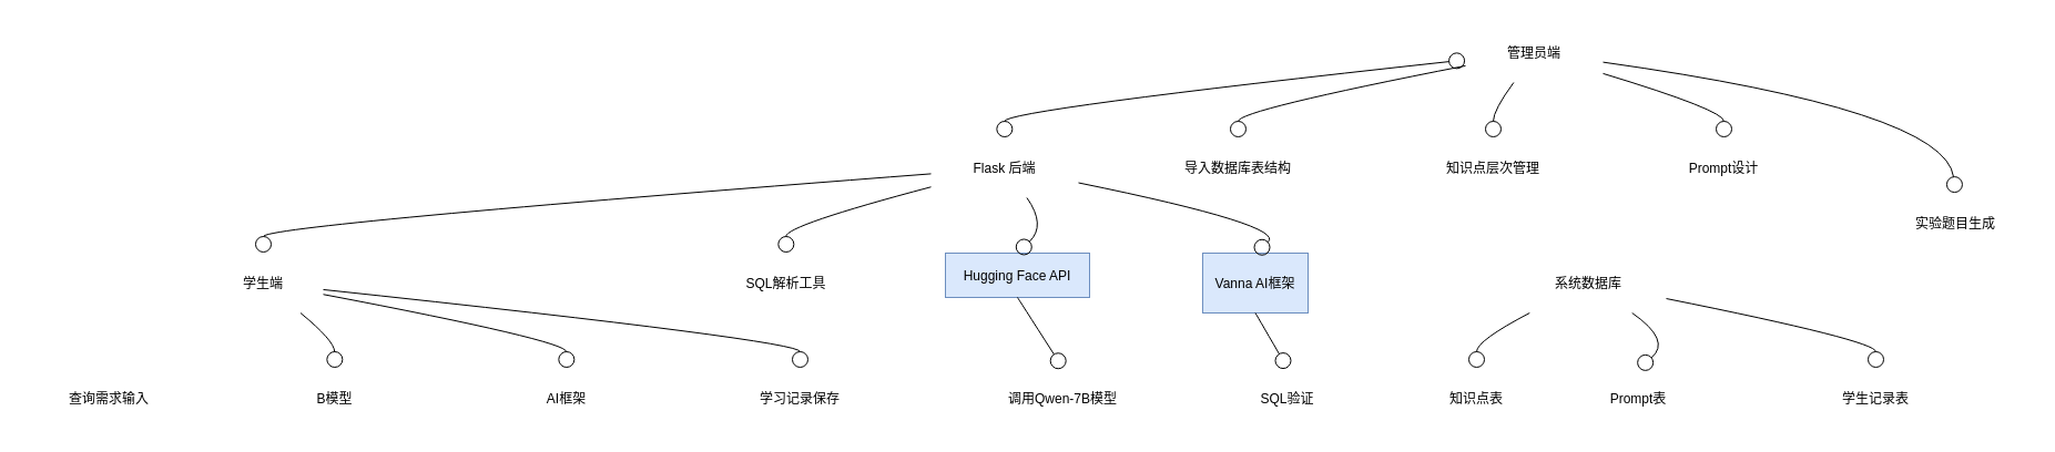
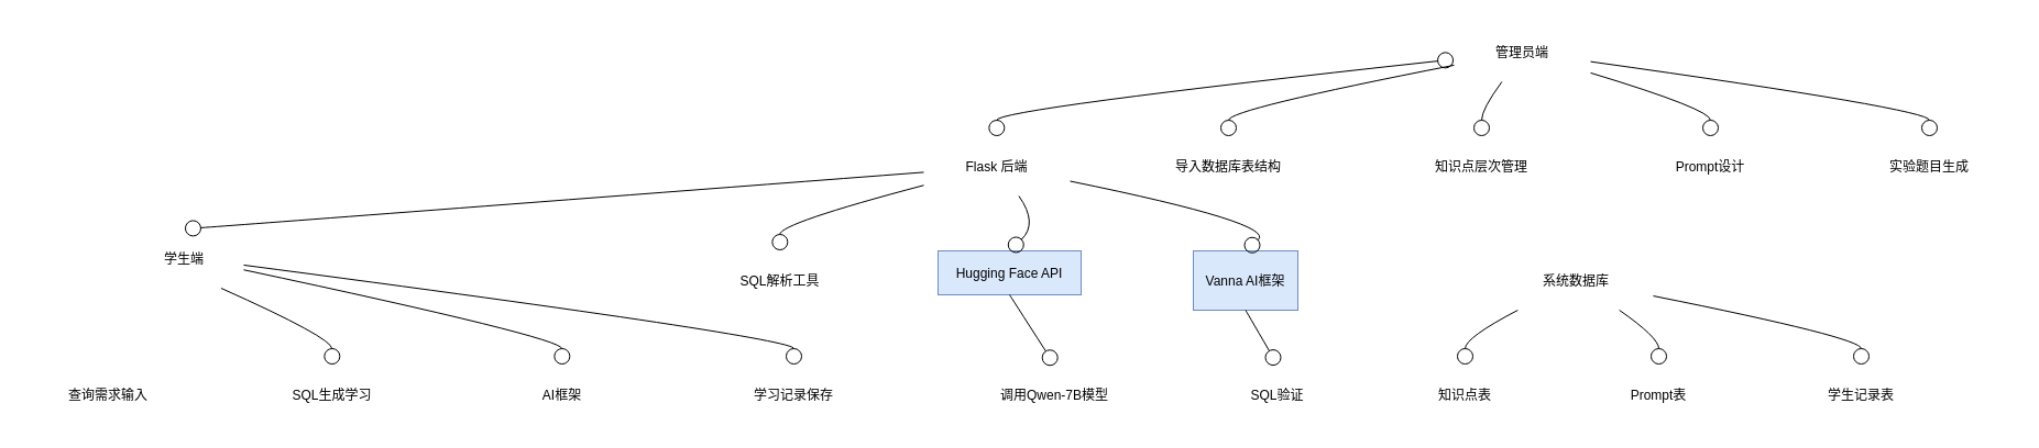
- <mxCell id="8" value="实验题目生成" style="fillColor=none;strokeColor=none;" vertex="1" parent="1"><mxGeometry x="1685" y="174" width="156" height="54" as="geometry" /></mxCell>
+ <mxCell id="8" value="实验题目生成" style="fillColor=none;strokeColor=none;" vertex="1" parent="1"><mxGeometry x="1675" y="124" width="156" height="54" as="geometry" /></mxCell>
- <mxCell id="4" value="学生端" style="fillColor=none;strokeColor=none;" vertex="1" parent="1"><mxGeometry x="183" y="228" width="108" height="54" as="geometry" /></mxCell>
+ <mxCell id="4" value="学生端" style="fillColor=none;strokeColor=none;" vertex="1" parent="1"><mxGeometry x="113" y="208" width="108" height="54" as="geometry" /></mxCell>
- <mxCell id="19" value="B模型" style="fillColor=none;strokeColor=none;" vertex="1" parent="1"><mxGeometry x="226" y="332" width="151" height="54" as="geometry" /></mxCell>
+ <mxCell id="19" value="SQL生成学习" style="fillColor=none;strokeColor=none;" vertex="1" parent="1"><mxGeometry x="226" y="332" width="151" height="54" as="geometry" /></mxCell>
- <mxCell id="16" value="Prompt表" style="fillColor=none;strokeColor=none;" vertex="1" parent="1"><mxGeometry x="1413" y="332" width="128" height="54" as="geometry" /></mxCell>
+ <mxCell id="16" value="Prompt表" style="fillColor=none;strokeColor=none;" vertex="1" parent="1"><mxGeometry x="1443" y="332" width="128" height="54" as="geometry" /></mxCell>
